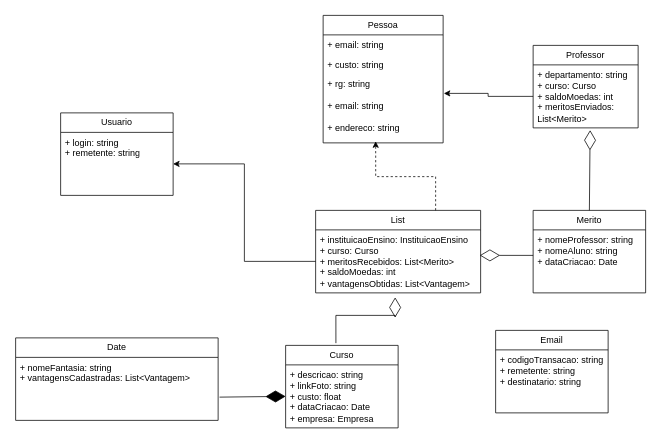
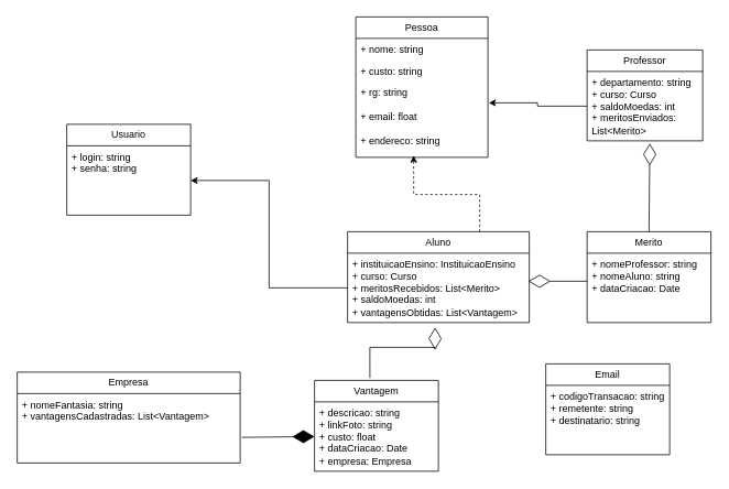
- <mxCell id="3" value="+ email: string" style="text;strokeColor=none;fillColor=none;align=left;verticalAlign=top;spacingLeft=4;spacingRight=4;overflow=hidden;rotatable=0;points=[[0,0.5],[1,0.5]];portConstraint=eastwest;whiteSpace=wrap;html=1;" vertex="1" parent="2"><mxGeometry y="26" width="160" height="26" as="geometry" /></mxCell>
+ <mxCell id="3" value="+ nome: string" style="text;strokeColor=none;fillColor=none;align=left;verticalAlign=top;spacingLeft=4;spacingRight=4;overflow=hidden;rotatable=0;points=[[0,0.5],[1,0.5]];portConstraint=eastwest;whiteSpace=wrap;html=1;" vertex="1" parent="2"><mxGeometry y="26" width="160" height="26" as="geometry" /></mxCell>
- <mxCell id="5" value="+ rg: string&lt;br&gt;&lt;br&gt;+ email: string&lt;br&gt;&lt;br&gt;+ endereco: string" style="text;strokeColor=none;fillColor=none;align=left;verticalAlign=top;spacingLeft=4;spacingRight=4;overflow=hidden;rotatable=0;points=[[0,0.5],[1,0.5]];portConstraint=eastwest;whiteSpace=wrap;html=1;" vertex="1" parent="2"><mxGeometry y="78" width="160" height="92" as="geometry" /></mxCell>
+ <mxCell id="5" value="+ rg: string&lt;br&gt;&lt;br&gt;+ email: float&lt;br&gt;&lt;br&gt;+ endereco: string" style="text;strokeColor=none;fillColor=none;align=left;verticalAlign=top;spacingLeft=4;spacingRight=4;overflow=hidden;rotatable=0;points=[[0,0.5],[1,0.5]];portConstraint=eastwest;whiteSpace=wrap;html=1;" vertex="1" parent="2"><mxGeometry y="78" width="160" height="92" as="geometry" /></mxCell>
- <mxCell id="25" value="+ login: string&lt;br&gt;+ remetente: string" style="text;strokeColor=none;fillColor=none;align=left;verticalAlign=top;spacingLeft=4;spacingRight=4;overflow=hidden;rotatable=0;points=[[0,0.5],[1,0.5]];portConstraint=eastwest;whiteSpace=wrap;html=1;" vertex="1" parent="24"><mxGeometry y="26" width="150" height="84" as="geometry" /></mxCell>
+ <mxCell id="25" value="+ login: string&lt;br&gt;+ senha: string" style="text;strokeColor=none;fillColor=none;align=left;verticalAlign=top;spacingLeft=4;spacingRight=4;overflow=hidden;rotatable=0;points=[[0,0.5],[1,0.5]];portConstraint=eastwest;whiteSpace=wrap;html=1;" vertex="1" parent="24"><mxGeometry y="26" width="150" height="84" as="geometry" /></mxCell>
- <mxCell id="7" value="List" style="swimlane;fontStyle=0;childLayout=stackLayout;horizontal=1;startSize=26;fillColor=none;horizontalStack=0;resizeParent=1;resizeParentMax=0;resizeLast=0;collapsible=1;marginBottom=0;whiteSpace=wrap;html=1;" vertex="1" parent="1"><mxGeometry x="420" y="280" width="220" height="110" as="geometry" /></mxCell>
+ <mxCell id="7" value="Aluno" style="swimlane;fontStyle=0;childLayout=stackLayout;horizontal=1;startSize=26;fillColor=none;horizontalStack=0;resizeParent=1;resizeParentMax=0;resizeLast=0;collapsible=1;marginBottom=0;whiteSpace=wrap;html=1;" vertex="1" parent="1"><mxGeometry x="420" y="280" width="220" height="110" as="geometry" /></mxCell>
- <mxCell id="18" value="Date" style="swimlane;fontStyle=0;childLayout=stackLayout;horizontal=1;startSize=26;fillColor=none;horizontalStack=0;resizeParent=1;resizeParentMax=0;resizeLast=0;collapsible=1;marginBottom=0;whiteSpace=wrap;html=1;" vertex="1" parent="1"><mxGeometry x="20" y="450" width="270" height="110" as="geometry" /></mxCell>
+ <mxCell id="18" value="Empresa" style="swimlane;fontStyle=0;childLayout=stackLayout;horizontal=1;startSize=26;fillColor=none;horizontalStack=0;resizeParent=1;resizeParentMax=0;resizeLast=0;collapsible=1;marginBottom=0;whiteSpace=wrap;html=1;" vertex="1" parent="1"><mxGeometry x="20" y="450" width="270" height="110" as="geometry" /></mxCell>
- <mxCell id="16" value="Curso" style="swimlane;fontStyle=0;childLayout=stackLayout;horizontal=1;startSize=26;fillColor=none;horizontalStack=0;resizeParent=1;resizeParentMax=0;resizeLast=0;collapsible=1;marginBottom=0;whiteSpace=wrap;html=1;" vertex="1" parent="1"><mxGeometry x="380" y="460" width="150" height="110" as="geometry" /></mxCell>
+ <mxCell id="16" value="Vantagem" style="swimlane;fontStyle=0;childLayout=stackLayout;horizontal=1;startSize=26;fillColor=none;horizontalStack=0;resizeParent=1;resizeParentMax=0;resizeLast=0;collapsible=1;marginBottom=0;whiteSpace=wrap;html=1;" vertex="1" parent="1"><mxGeometry x="380" y="460" width="150" height="110" as="geometry" /></mxCell>
